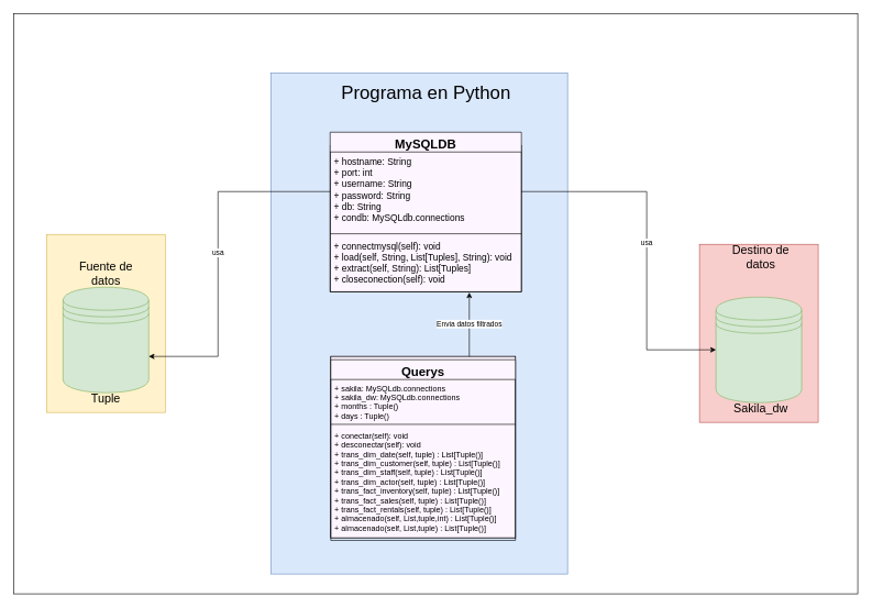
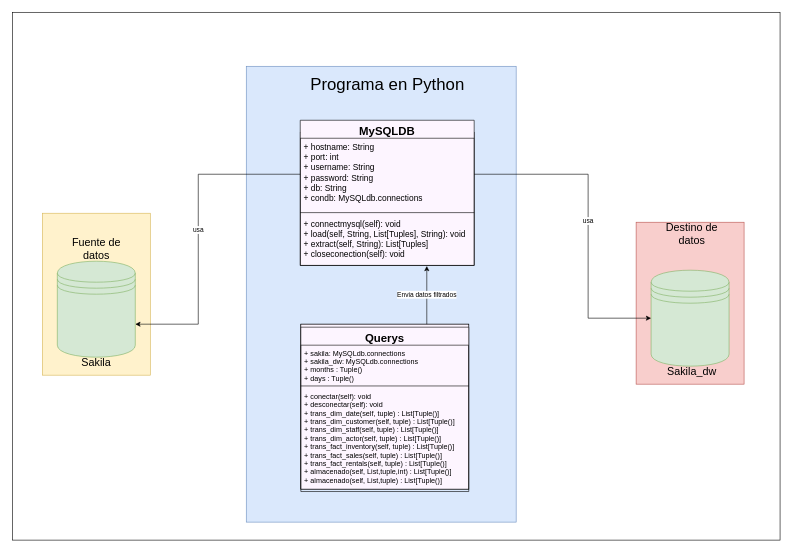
- <mxCell id="27" value="Tuple" style="text;html=1;strokeColor=none;fillColor=none;align=center;verticalAlign=middle;whiteSpace=wrap;rounded=0;fontSize=18;" parent="1" vertex="1"><mxGeometry x="140" y="595" width="40" height="20" as="geometry" /></mxCell>
+ <mxCell id="27" value="Sakila" style="text;html=1;strokeColor=none;fillColor=none;align=center;verticalAlign=middle;whiteSpace=wrap;rounded=0;fontSize=18;" parent="1" vertex="1"><mxGeometry x="140" y="595" width="40" height="20" as="geometry" /></mxCell>
